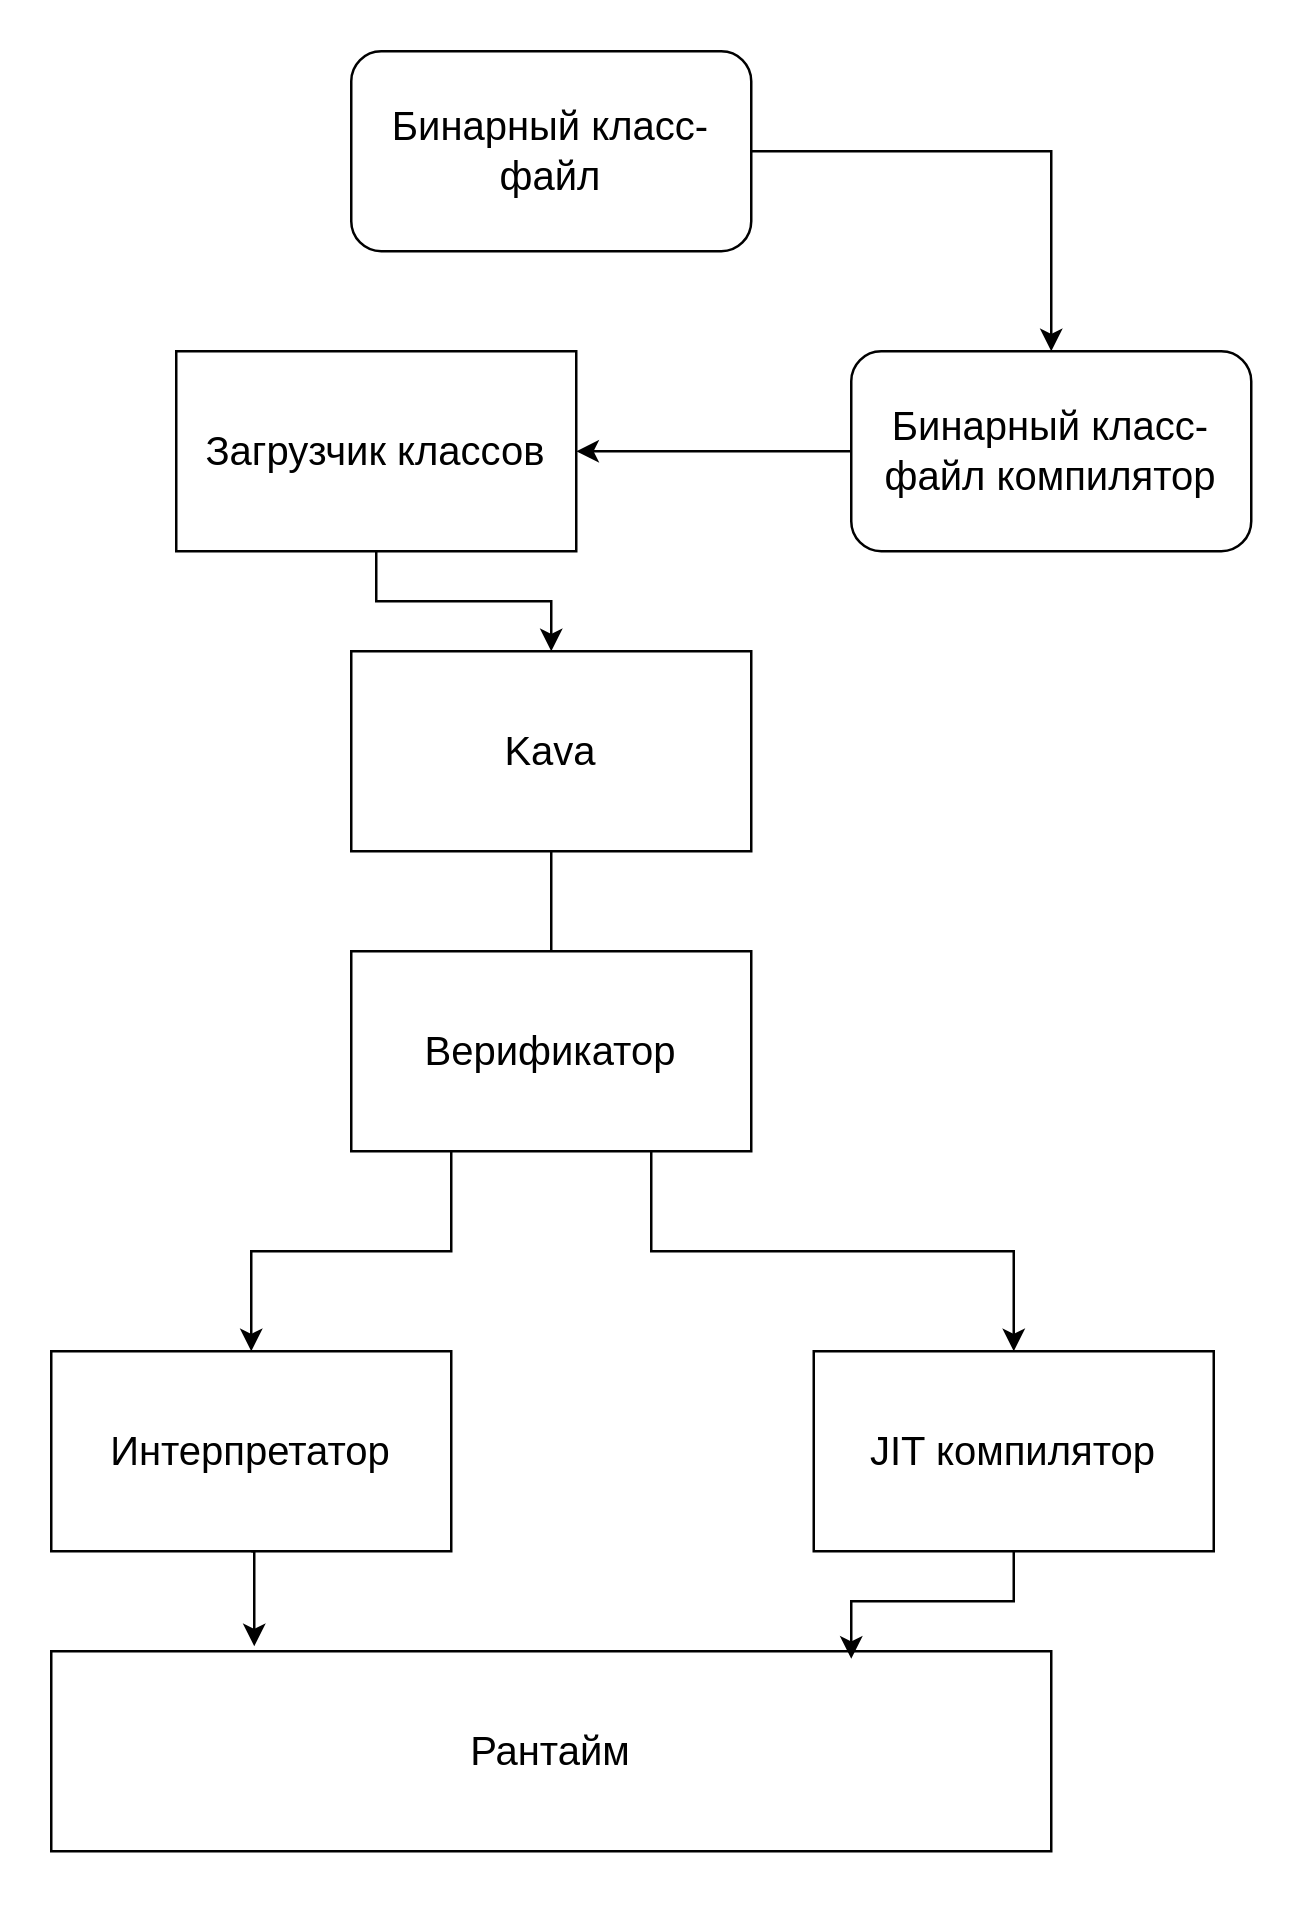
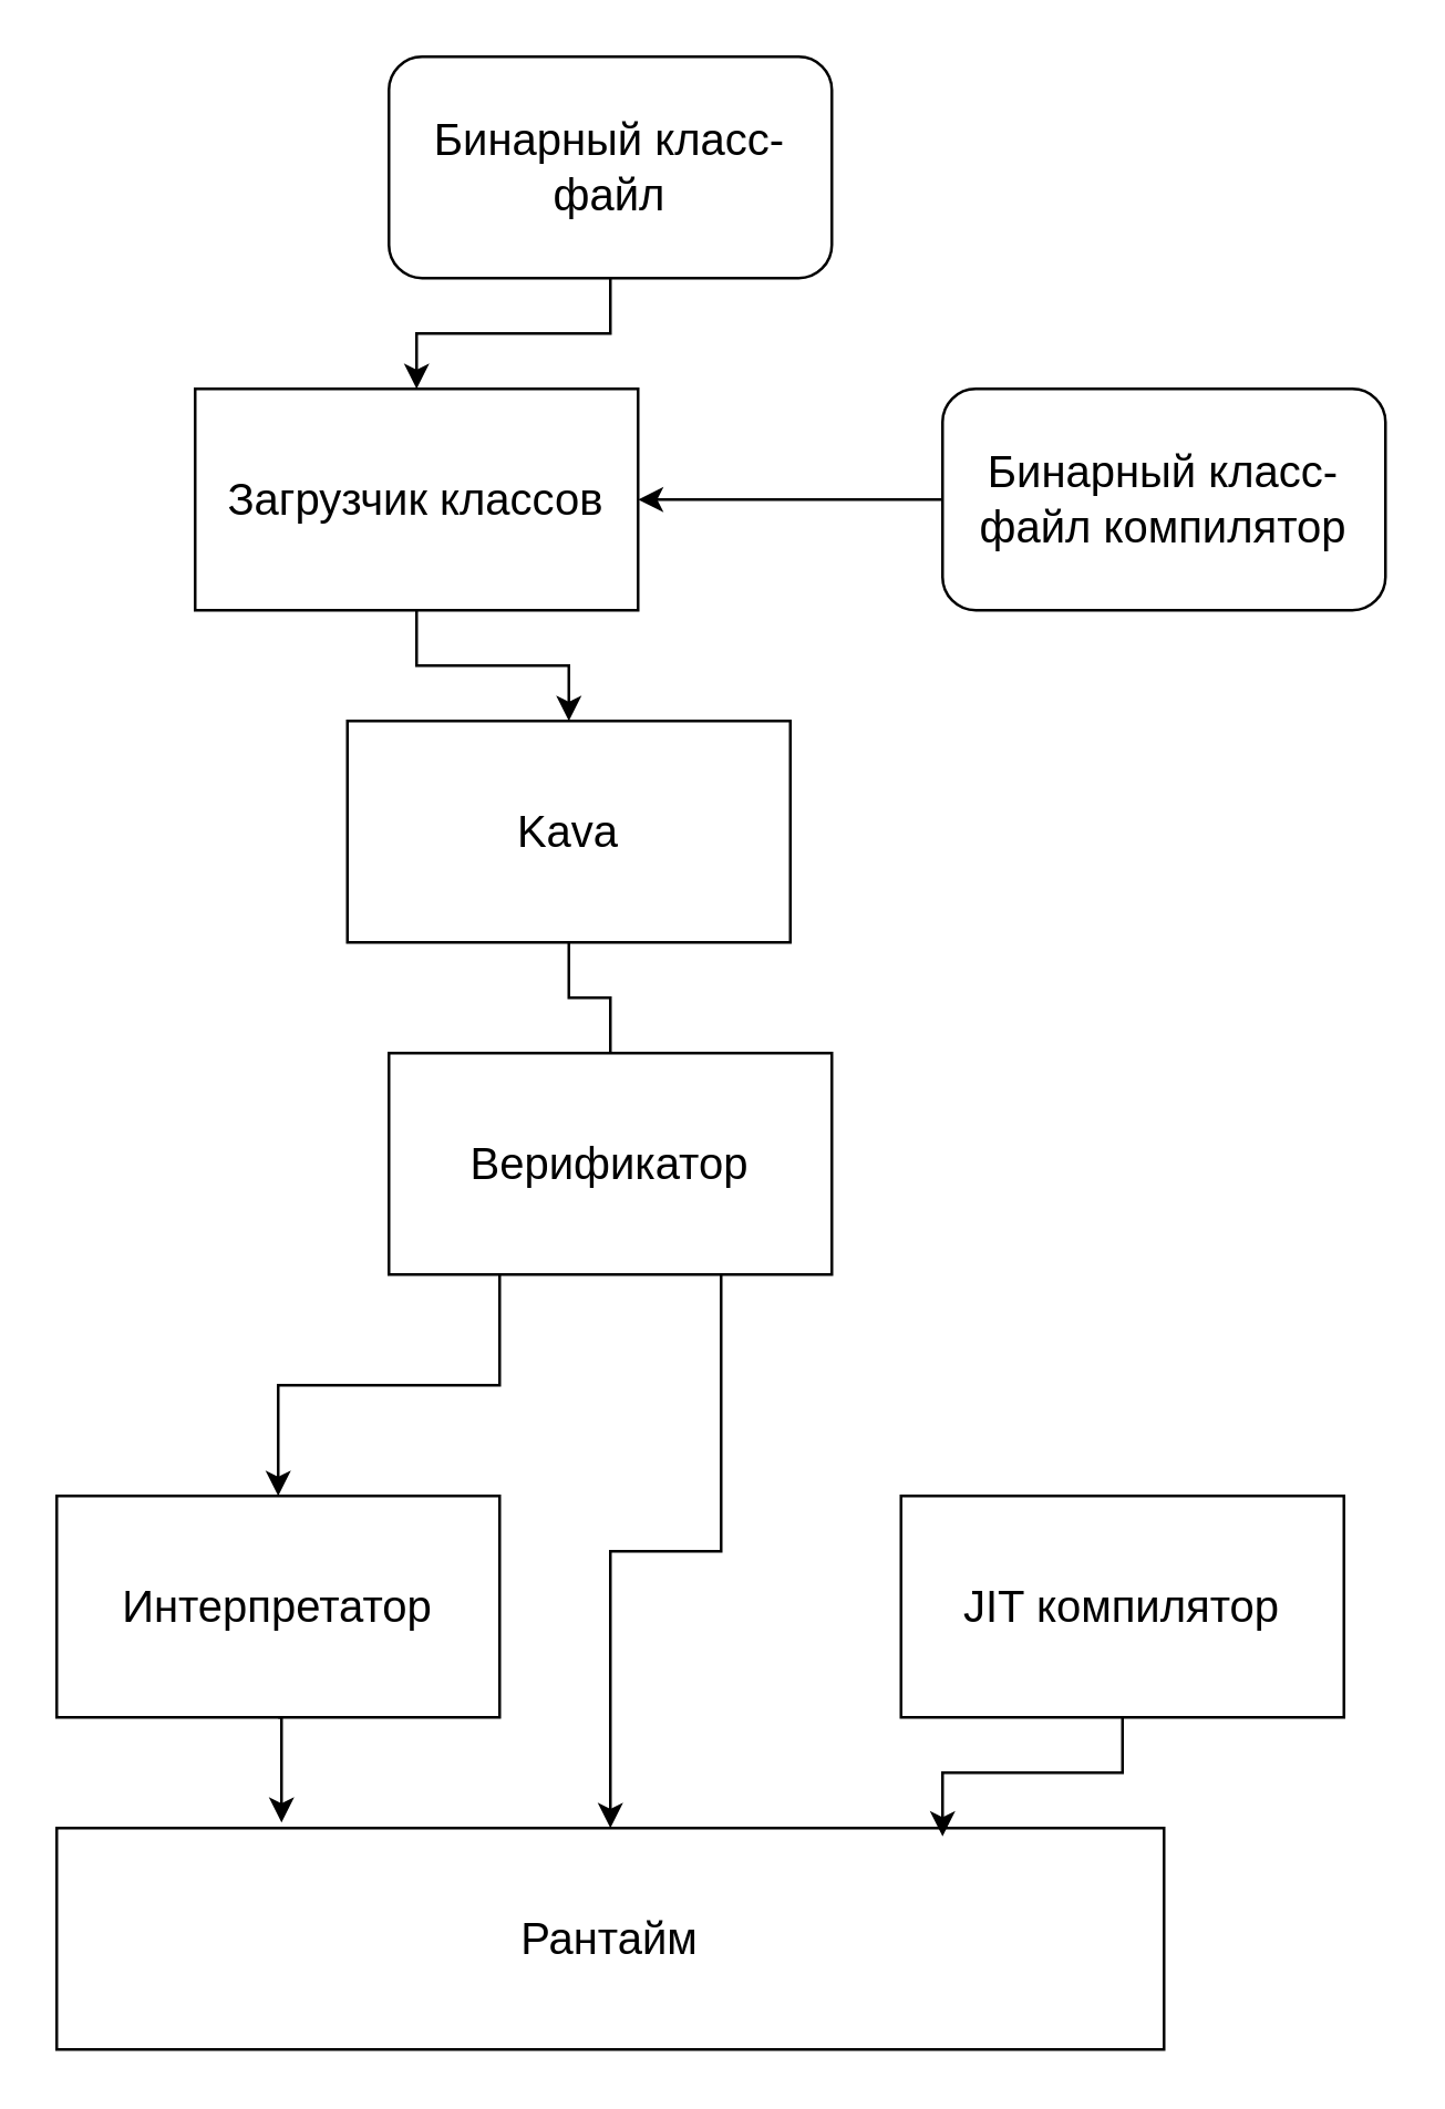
- <mxCell id="2" value="" style="edgeStyle=orthogonalEdgeStyle;rounded=0;orthogonalLoop=1;jettySize=auto;html=1;" edge="1" parent="1" source="3" target="12"><mxGeometry relative="1" as="geometry" /></mxCell>
+ <mxCell id="2" value="" style="edgeStyle=orthogonalEdgeStyle;rounded=0;orthogonalLoop=1;jettySize=auto;html=1;" edge="1" parent="1" source="3" target="5"><mxGeometry relative="1" as="geometry" /></mxCell>
- <mxCell id="10" value="&lt;font style=&quot;font-size: 16px;&quot;&gt;Kava&lt;/font&gt;" style="rounded=0;whiteSpace=wrap;html=1;" vertex="1" parent="1"><mxGeometry x="140" y="260" width="160" height="80" as="geometry" /></mxCell>
+ <mxCell id="10" value="&lt;font style=&quot;font-size: 16px;&quot;&gt;Kava&lt;/font&gt;" style="rounded=0;whiteSpace=wrap;html=1;" vertex="1" parent="1"><mxGeometry x="125" y="260" width="160" height="80" as="geometry" /></mxCell>
- <mxCell id="6" style="edgeStyle=orthogonalEdgeStyle;rounded=0;orthogonalLoop=1;jettySize=auto;html=1;exitX=0.75;exitY=1;exitDx=0;exitDy=0;entryX=0.5;entryY=0;entryDx=0;entryDy=0;" edge="1" parent="1" source="8" target="14"><mxGeometry relative="1" as="geometry" /></mxCell>
+ <mxCell id="6" style="edgeStyle=orthogonalEdgeStyle;rounded=0;orthogonalLoop=1;jettySize=auto;html=1;exitX=0.75;exitY=1;exitDx=0;exitDy=0;" edge="1" parent="1" source="8" target="15"><mxGeometry relative="1" as="geometry" /></mxCell>
